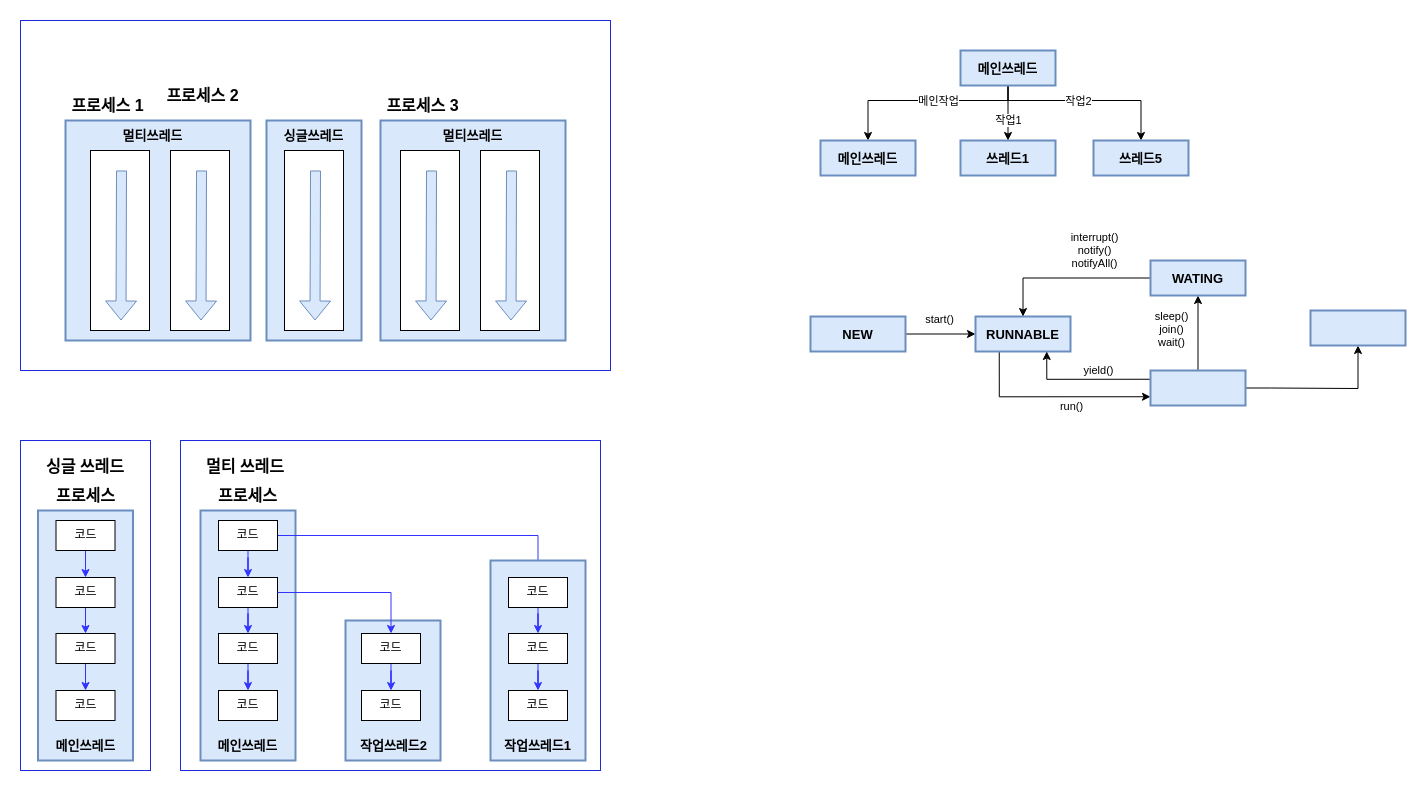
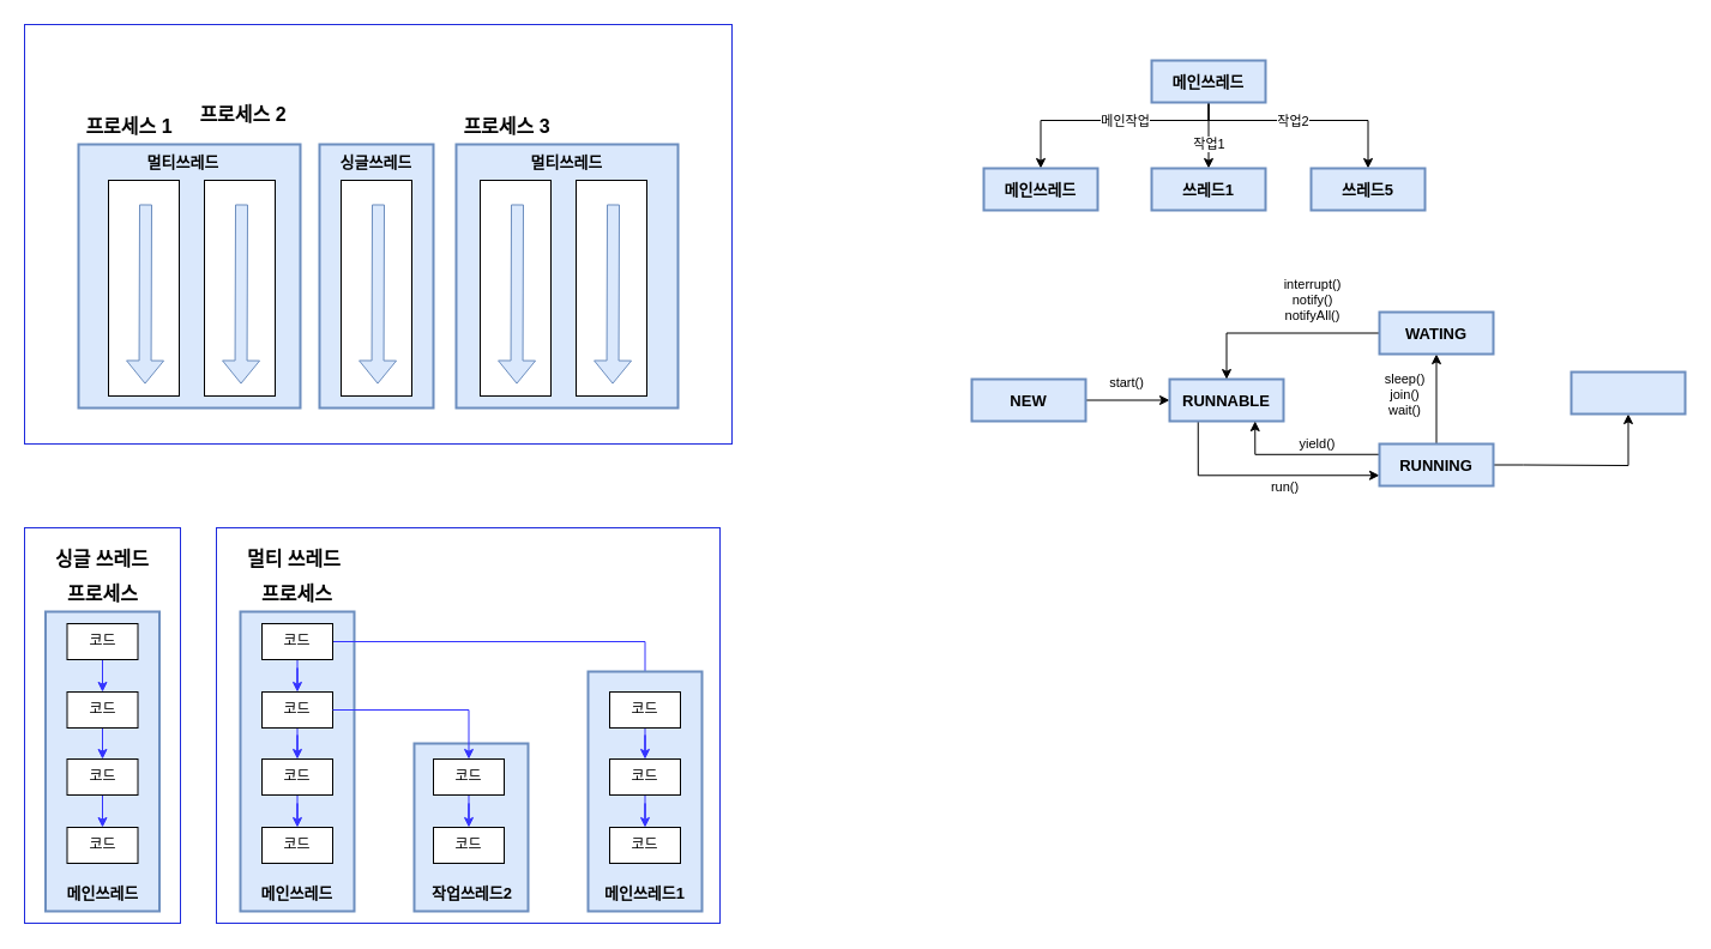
+ <mxCell id="93" value="RUNNING" style="text;strokeColor=none;fillColor=none;align=center;verticalAlign=middle;spacingLeft=4;spacingRight=4;overflow=hidden;points=[[0,0.5],[1,0.5]];portConstraint=eastwest;rotatable=0;whiteSpace=wrap;html=1;fontStyle=1;fontSize=13;container=0;" vertex="1" parent="1"><mxGeometry x="1155" y="372.5" width="85" height="30" as="geometry" /></mxCell>
- <mxCell id="63" value="작업쓰레드1" style="text;strokeColor=none;fillColor=none;align=center;verticalAlign=middle;spacingLeft=4;spacingRight=4;overflow=hidden;points=[[0,0.5],[1,0.5]];portConstraint=eastwest;rotatable=0;whiteSpace=wrap;html=1;fontStyle=1;fontSize=13;" vertex="1" parent="1"><mxGeometry x="495" y="730" width="85" height="30" as="geometry" /></mxCell>
+ <mxCell id="63" value="메인쓰레드1" style="text;strokeColor=none;fillColor=none;align=center;verticalAlign=middle;spacingLeft=4;spacingRight=4;overflow=hidden;points=[[0,0.5],[1,0.5]];portConstraint=eastwest;rotatable=0;whiteSpace=wrap;html=1;fontStyle=1;fontSize=13;" vertex="1" parent="1"><mxGeometry x="495" y="730" width="85" height="30" as="geometry" /></mxCell>
